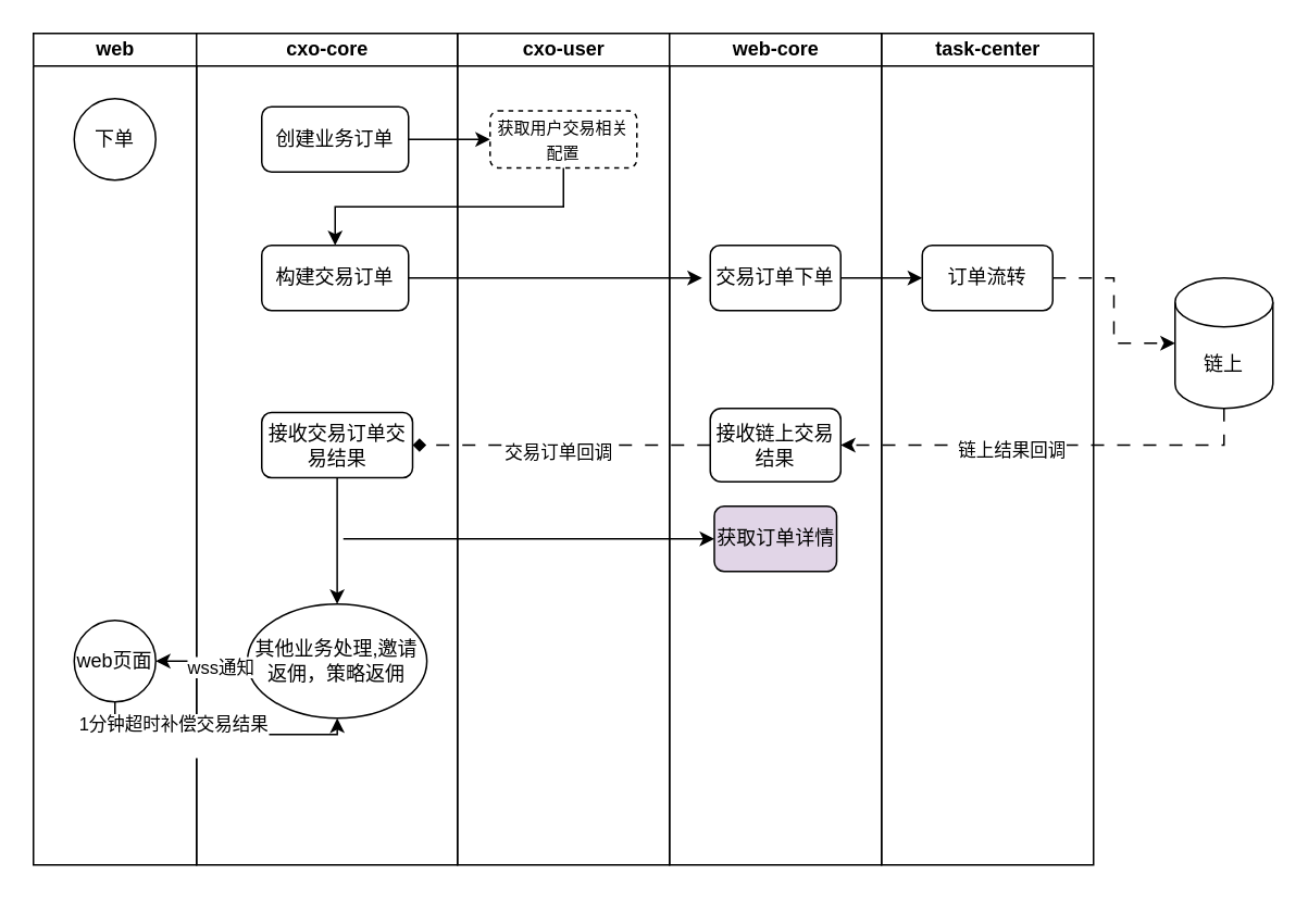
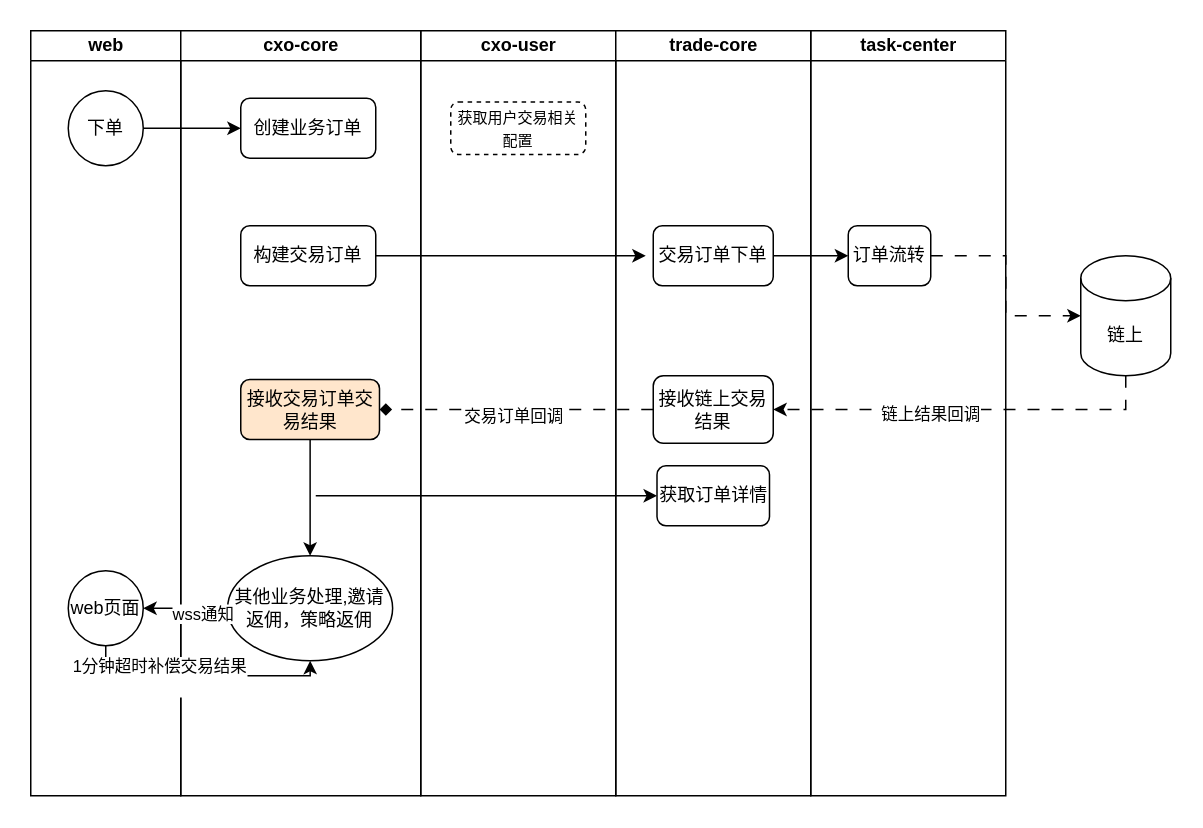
- <mxCell id="17" value="web-core" style="swimlane;startSize=20;html=1;" vertex="1" parent="15"><mxGeometry x="-130" width="130" height="510" as="geometry" /></mxCell>
+ <mxCell id="17" value="trade-core" style="swimlane;startSize=20;html=1;" vertex="1" parent="15"><mxGeometry x="-130" width="130" height="510" as="geometry" /></mxCell>
+ <mxCell id="25" style="edgeStyle=orthogonalEdgeStyle;rounded=0;orthogonalLoop=1;jettySize=auto;html=1;exitX=1;exitY=0.5;exitDx=0;exitDy=0;entryX=0;entryY=0.5;entryDx=0;entryDy=0;" edge="1" parent="1" source="3" target="9"><mxGeometry relative="1" as="geometry" /></mxCell>
- <mxCell id="26" style="edgeStyle=orthogonalEdgeStyle;rounded=0;orthogonalLoop=1;jettySize=auto;html=1;exitX=1;exitY=0.5;exitDx=0;exitDy=0;entryX=0;entryY=0.5;entryDx=0;entryDy=0;" edge="1" parent="1" source="9" target="6"><mxGeometry relative="1" as="geometry" /></mxCell>
- <mxCell id="27" style="edgeStyle=orthogonalEdgeStyle;rounded=0;orthogonalLoop=1;jettySize=auto;html=1;exitX=0.5;exitY=1;exitDx=0;exitDy=0;entryX=0.5;entryY=0;entryDx=0;entryDy=0;" edge="1" parent="1" source="6" target="11"><mxGeometry relative="1" as="geometry" /></mxCell>
- <mxCell id="16" value="订单流转" style="rounded=1;whiteSpace=wrap;html=1;" vertex="1" parent="15"><mxGeometry x="25" y="130" width="80" height="40" as="geometry" /></mxCell>
+ <mxCell id="16" value="订单流转" style="rounded=1;whiteSpace=wrap;html=1;" vertex="1" parent="15"><mxGeometry x="25" y="130" width="55" height="40" as="geometry" /></mxCell>
- <mxCell id="13" value="接收交易订单交易结果" style="rounded=1;whiteSpace=wrap;html=1;" vertex="1" parent="8"><mxGeometry x="40" y="232.5" width="92.5" height="40" as="geometry" /></mxCell>
+ <mxCell id="13" value="接收交易订单交易结果" style="rounded=1;whiteSpace=wrap;html=1;fillColor=#ffe6cc;" vertex="1" parent="8"><mxGeometry x="40" y="232.5" width="92.5" height="40" as="geometry" /></mxCell>
- <mxCell id="20" value="获取订单详情" style="rounded=1;whiteSpace=wrap;html=1;fillColor=#e1d5e7;" vertex="1" parent="17"><mxGeometry x="27.5" y="290" width="75" height="40" as="geometry" /></mxCell>
+ <mxCell id="20" value="获取订单详情" style="rounded=1;whiteSpace=wrap;html=1;" vertex="1" parent="17"><mxGeometry x="27.5" y="290" width="75" height="40" as="geometry" /></mxCell>
